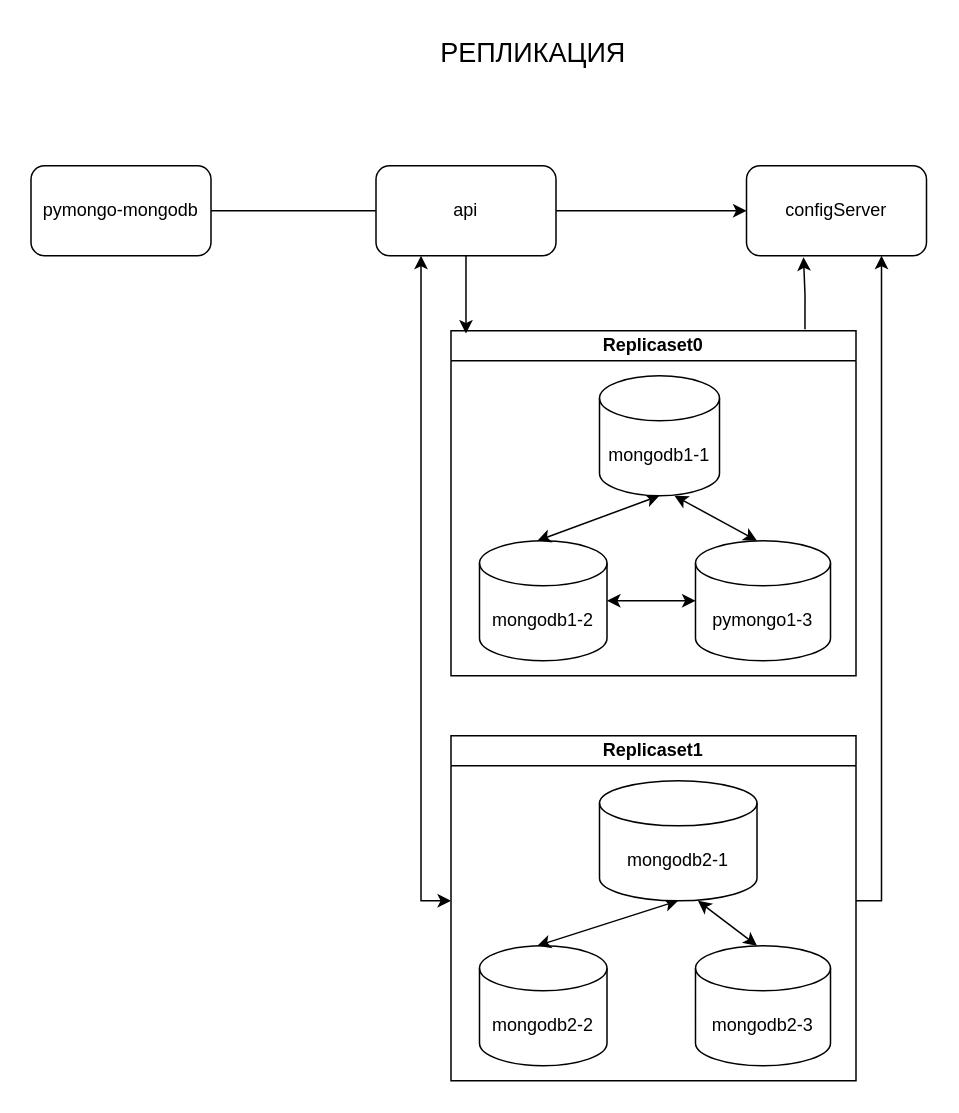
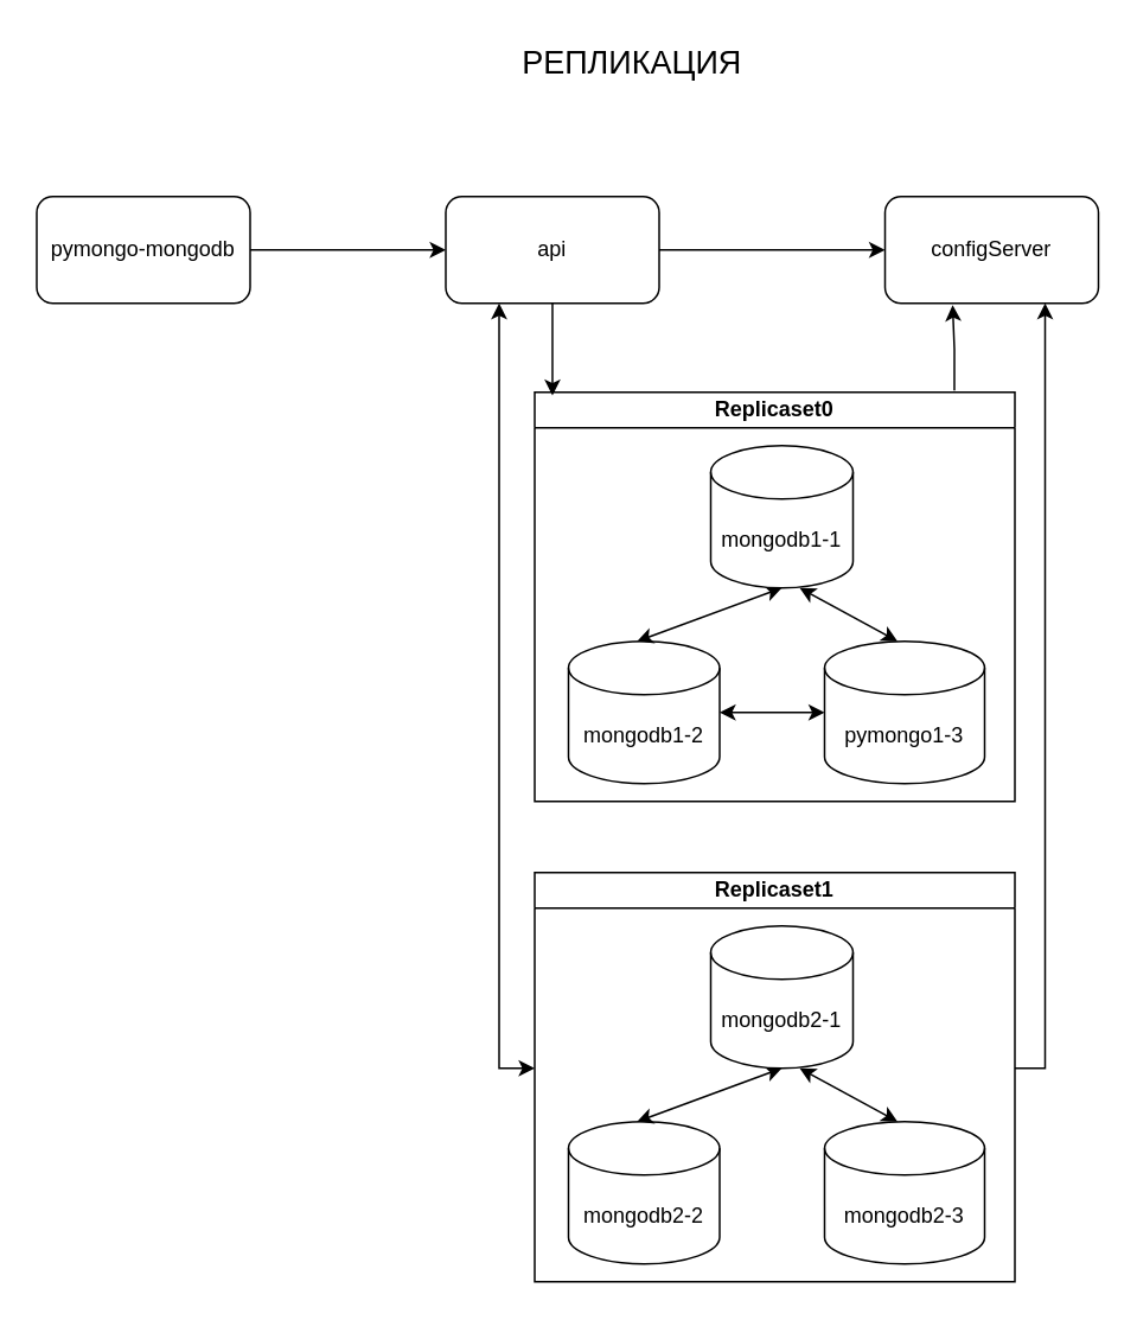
- <mxCell id="3" style="edgeStyle=orthogonalEdgeStyle;rounded=0;orthogonalLoop=1;jettySize=auto;html=1;exitX=1;exitY=0.5;exitDx=0;exitDy=0;entryX=0;entryY=0.5;entryDx=0;entryDy=0;endArrow=none;" parent="1" source="2" target="5" edge="1"><mxGeometry relative="1" as="geometry" /></mxCell>
+ <mxCell id="3" style="edgeStyle=orthogonalEdgeStyle;rounded=0;orthogonalLoop=1;jettySize=auto;html=1;exitX=1;exitY=0.5;exitDx=0;exitDy=0;entryX=0;entryY=0.5;entryDx=0;entryDy=0;" parent="1" source="2" target="5" edge="1"><mxGeometry relative="1" as="geometry" /></mxCell>
- <mxCell id="24" value="mongodb2-1" style="shape=cylinder3;whiteSpace=wrap;html=1;boundedLbl=1;backgroundOutline=1;size=15;" vertex="1" parent="23"><mxGeometry x="99" y="30" width="105" height="80" as="geometry" /></mxCell>
+ <mxCell id="24" value="mongodb2-1" style="shape=cylinder3;whiteSpace=wrap;html=1;boundedLbl=1;backgroundOutline=1;size=15;" vertex="1" parent="23"><mxGeometry x="99" y="30" width="80" height="80" as="geometry" /></mxCell>
